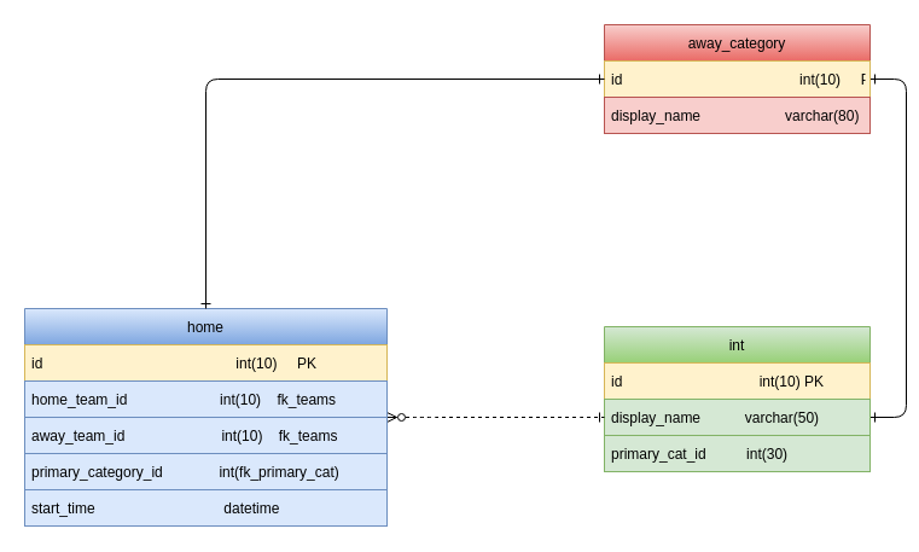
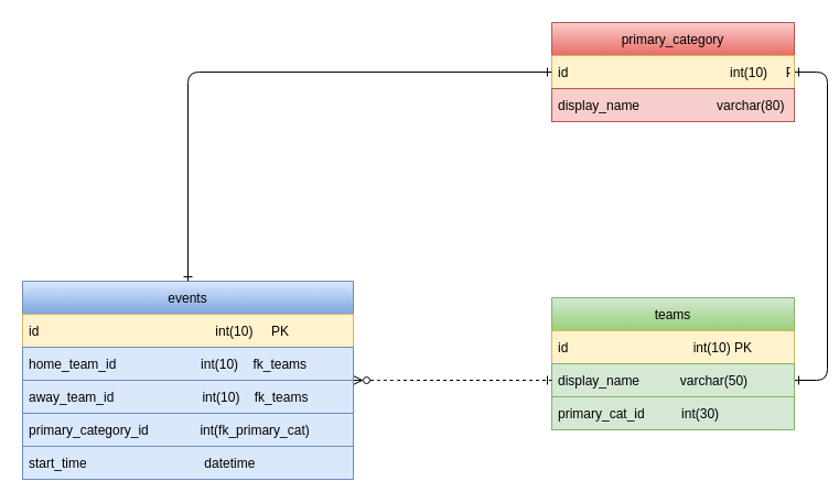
- <mxCell id="14" value="away_category" style="swimlane;fontStyle=0;childLayout=stackLayout;horizontal=1;startSize=30;horizontalStack=0;resizeParent=1;resizeParentMax=0;resizeLast=0;collapsible=1;marginBottom=0;fillColor=#f8cecc;strokeColor=#b85450;gradientColor=#ea6b66;" vertex="1" parent="1"><mxGeometry x="500" y="20" width="220" height="90" as="geometry" /></mxCell>
+ <mxCell id="14" value="primary_category" style="swimlane;fontStyle=0;childLayout=stackLayout;horizontal=1;startSize=30;horizontalStack=0;resizeParent=1;resizeParentMax=0;resizeLast=0;collapsible=1;marginBottom=0;fillColor=#f8cecc;strokeColor=#b85450;gradientColor=#ea6b66;" vertex="1" parent="1"><mxGeometry x="500" y="20" width="220" height="90" as="geometry" /></mxCell>
- <mxCell id="8" value="home" style="swimlane;fontStyle=0;childLayout=stackLayout;horizontal=1;startSize=30;horizontalStack=0;resizeParent=1;resizeParentMax=0;resizeLast=0;collapsible=1;marginBottom=0;fillColor=#dae8fc;strokeColor=#6c8ebf;gradientColor=#7ea6e0;" vertex="1" parent="1"><mxGeometry x="20" y="255" width="300" height="180" as="geometry" /></mxCell>
+ <mxCell id="8" value="events" style="swimlane;fontStyle=0;childLayout=stackLayout;horizontal=1;startSize=30;horizontalStack=0;resizeParent=1;resizeParentMax=0;resizeLast=0;collapsible=1;marginBottom=0;fillColor=#dae8fc;strokeColor=#6c8ebf;gradientColor=#7ea6e0;" vertex="1" parent="1"><mxGeometry x="20" y="255" width="300" height="180" as="geometry" /></mxCell>
- <mxCell id="3" value="int" style="swimlane;fontStyle=0;childLayout=stackLayout;horizontal=1;startSize=30;horizontalStack=0;resizeParent=1;resizeParentMax=0;resizeLast=0;collapsible=1;marginBottom=0;fillColor=#d5e8d4;strokeColor=#82b366;gradientColor=#97d077;" vertex="1" parent="1"><mxGeometry x="500" y="270" width="220" height="120" as="geometry" /></mxCell>
+ <mxCell id="3" value="teams" style="swimlane;fontStyle=0;childLayout=stackLayout;horizontal=1;startSize=30;horizontalStack=0;resizeParent=1;resizeParentMax=0;resizeLast=0;collapsible=1;marginBottom=0;fillColor=#d5e8d4;strokeColor=#82b366;gradientColor=#97d077;" vertex="1" parent="1"><mxGeometry x="500" y="270" width="220" height="120" as="geometry" /></mxCell>
